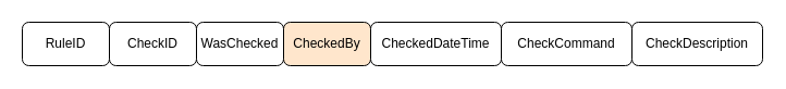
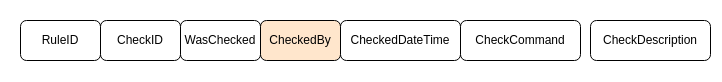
- <mxCell id="7" value="CheckDescription" style="rounded=1;whiteSpace=wrap;html=1;" vertex="1" parent="1"><mxGeometry x="580" y="20" width="120" height="40" as="geometry" /></mxCell>
+ <mxCell id="7" value="CheckDescription" style="rounded=1;whiteSpace=wrap;html=1;" vertex="1" parent="1"><mxGeometry x="590" y="20" width="120" height="40" as="geometry" /></mxCell>
